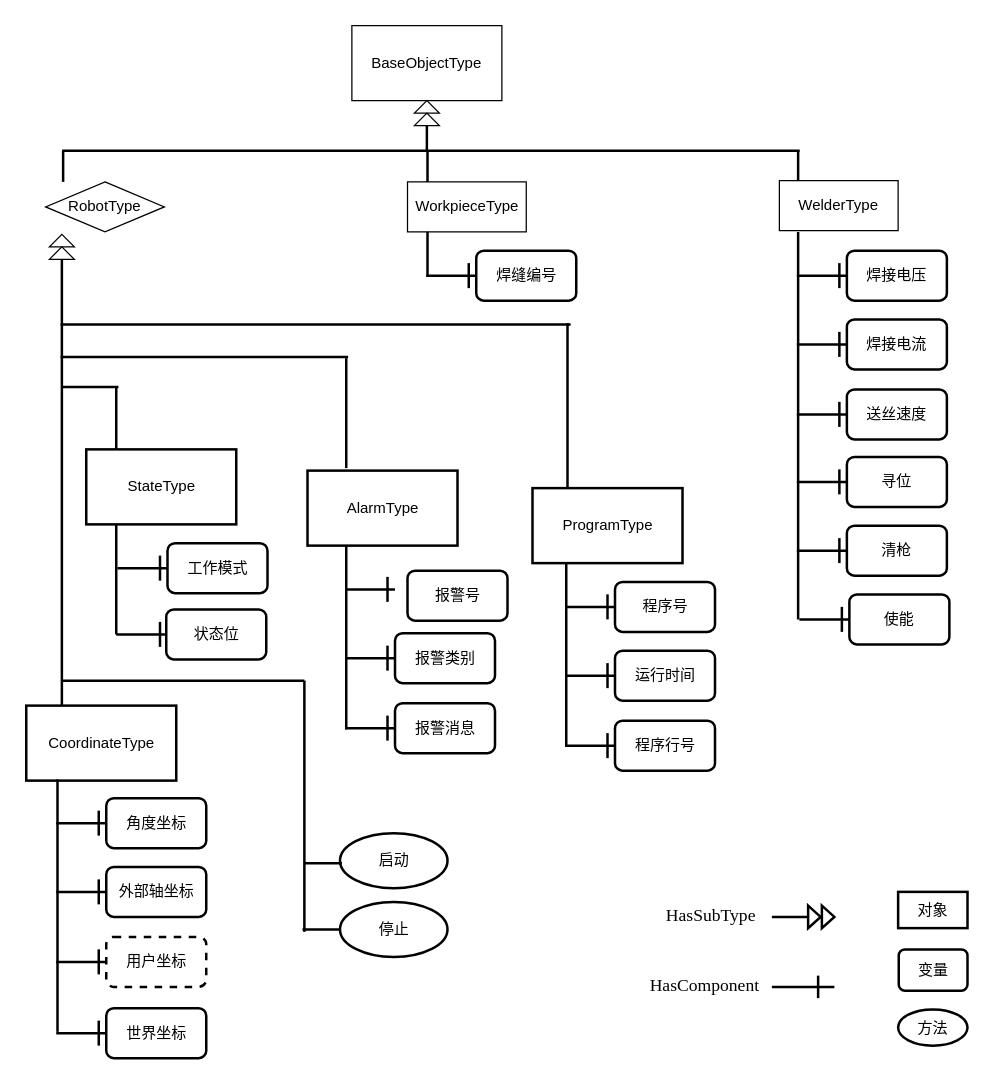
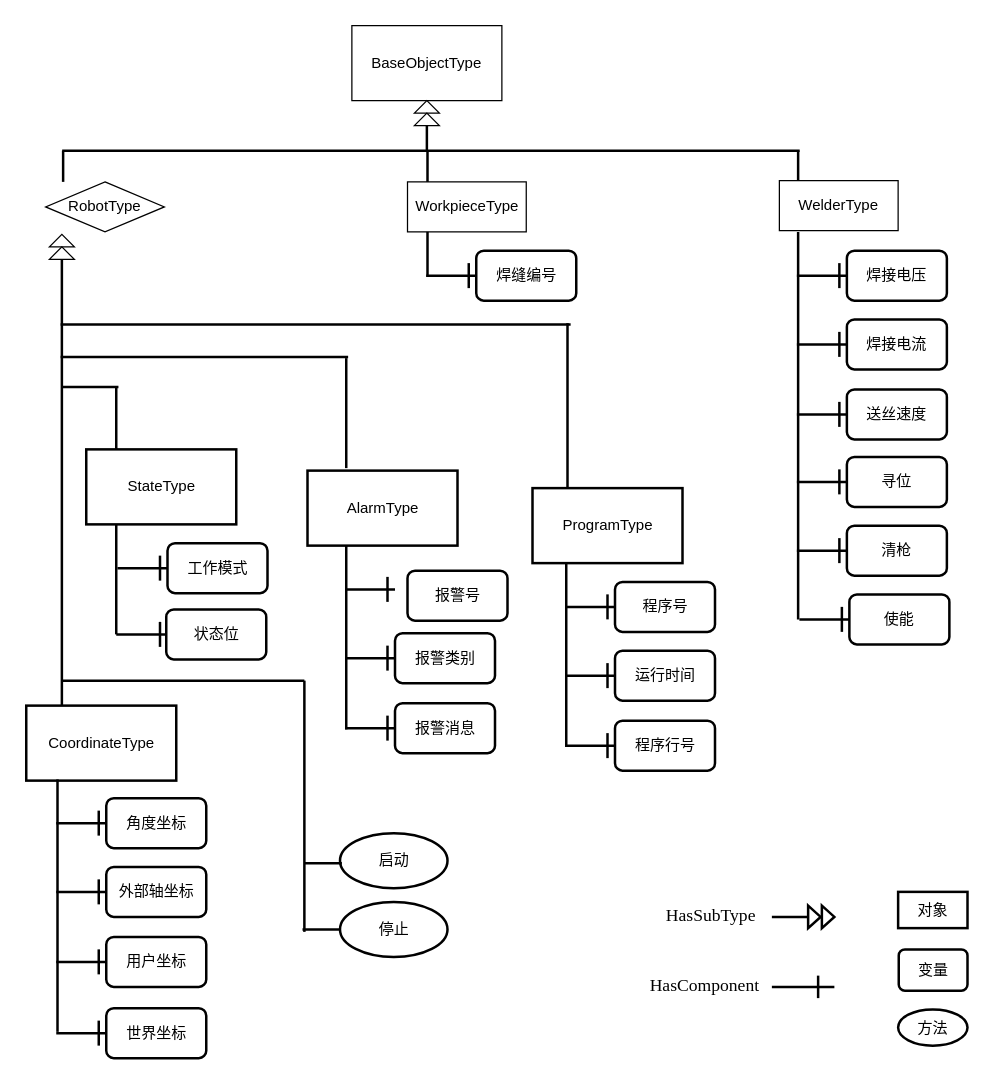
- <mxCell id="58" value="用户坐标" style="rounded=1;whiteSpace=wrap;html=1;strokeWidth=2;fontSize=12;dashed=1;" parent="1" vertex="1"><mxGeometry x="84.5" y="749" width="80" height="40" as="geometry" /></mxCell>
+ <mxCell id="58" value="用户坐标" style="rounded=1;whiteSpace=wrap;html=1;strokeWidth=2;fontSize=12;" parent="1" vertex="1"><mxGeometry x="84.5" y="749" width="80" height="40" as="geometry" /></mxCell>
